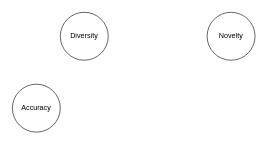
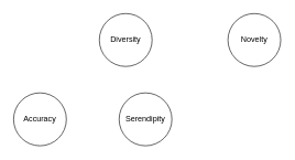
- <mxCell id="4" value="Diversity" style="ellipse;whiteSpace=wrap;html=1;aspect=fixed;" vertex="1" parent="1"><mxGeometry x="100" y="20" width="80" height="80" as="geometry" /></mxCell>
+ <mxCell id="4" value="Diversity" style="ellipse;whiteSpace=wrap;html=1;aspect=fixed;" vertex="1" parent="1"><mxGeometry x="150" y="20" width="80" height="80" as="geometry" /></mxCell>
+ <mxCell id="3" value="Serendipity" style="ellipse;whiteSpace=wrap;html=1;aspect=fixed;" vertex="1" parent="1"><mxGeometry x="180" y="140" width="80" height="80" as="geometry" /></mxCell>
